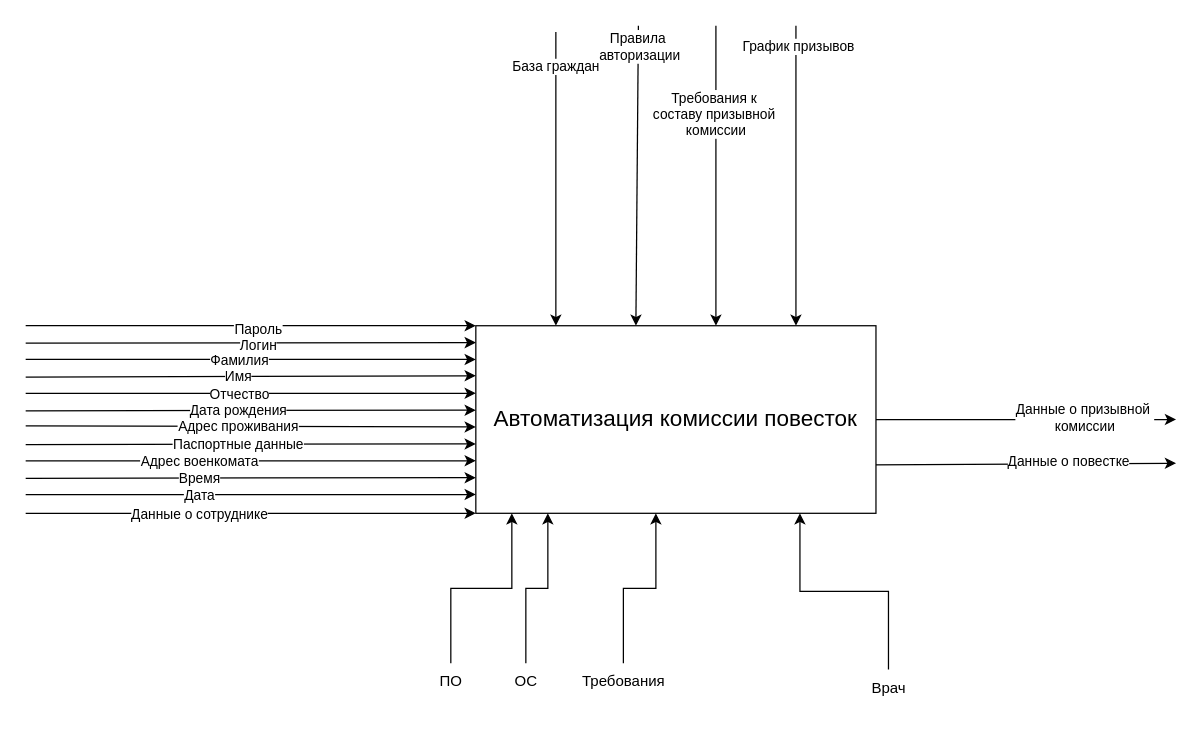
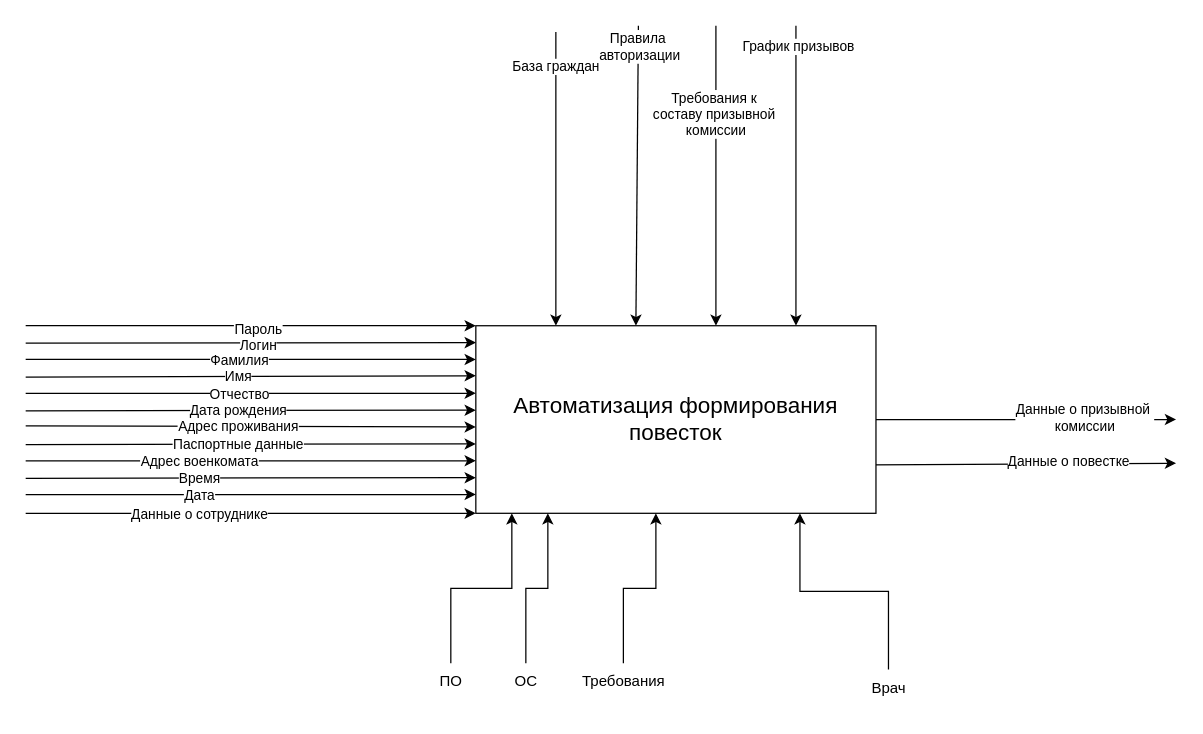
- <mxCell id="6" value="Автоматизация комиссии повесток" style="rounded=0;whiteSpace=wrap;html=1;fontSize=18;points=[[0,0,0,0,0],[0,0.09,0,0,0],[0,0.18,0,0,0],[0,0.27,0,0,0],[0,0.36,0,0,0],[0,0.45,0,0,0],[0,0.54,0,0,0],[0,0.63,0,0,0],[0,0.72,0,0,0],[0,0.81,0,0,0],[0,0.9,0,0,0],[0,1,0,0,0],[0.09,1,0,0,0],[0.18,1,0,0,0],[0.2,0,0,0,0],[0.27,1,0,0,0],[0.36,1,0,0,0],[0.4,0,0,0,0],[0.45,1,0,0,0],[0.54,1,0,0,0],[0.6,0,0,0,0],[0.63,1,0,0,0],[0.72,1,0,0,0],[0.8,0,0,0,0],[0.81,1,0,0,0],[0.9,1,0,0,0],[1,0,0,0,0],[1,0.25,0,0,0],[1,0.5,0,0,0],[1,0.75,0,0,0],[1,1,0,0,0]];" parent="1" vertex="1"><mxGeometry x="380" y="260" width="320" height="150" as="geometry" /></mxCell>
+ <mxCell id="6" value="Автоматизация формирования повесток" style="rounded=0;whiteSpace=wrap;html=1;fontSize=18;points=[[0,0,0,0,0],[0,0.09,0,0,0],[0,0.18,0,0,0],[0,0.27,0,0,0],[0,0.36,0,0,0],[0,0.45,0,0,0],[0,0.54,0,0,0],[0,0.63,0,0,0],[0,0.72,0,0,0],[0,0.81,0,0,0],[0,0.9,0,0,0],[0,1,0,0,0],[0.09,1,0,0,0],[0.18,1,0,0,0],[0.2,0,0,0,0],[0.27,1,0,0,0],[0.36,1,0,0,0],[0.4,0,0,0,0],[0.45,1,0,0,0],[0.54,1,0,0,0],[0.6,0,0,0,0],[0.63,1,0,0,0],[0.72,1,0,0,0],[0.8,0,0,0,0],[0.81,1,0,0,0],[0.9,1,0,0,0],[1,0,0,0,0],[1,0.25,0,0,0],[1,0.5,0,0,0],[1,0.75,0,0,0],[1,1,0,0,0]];" parent="1" vertex="1"><mxGeometry x="380" y="260" width="320" height="150" as="geometry" /></mxCell>
